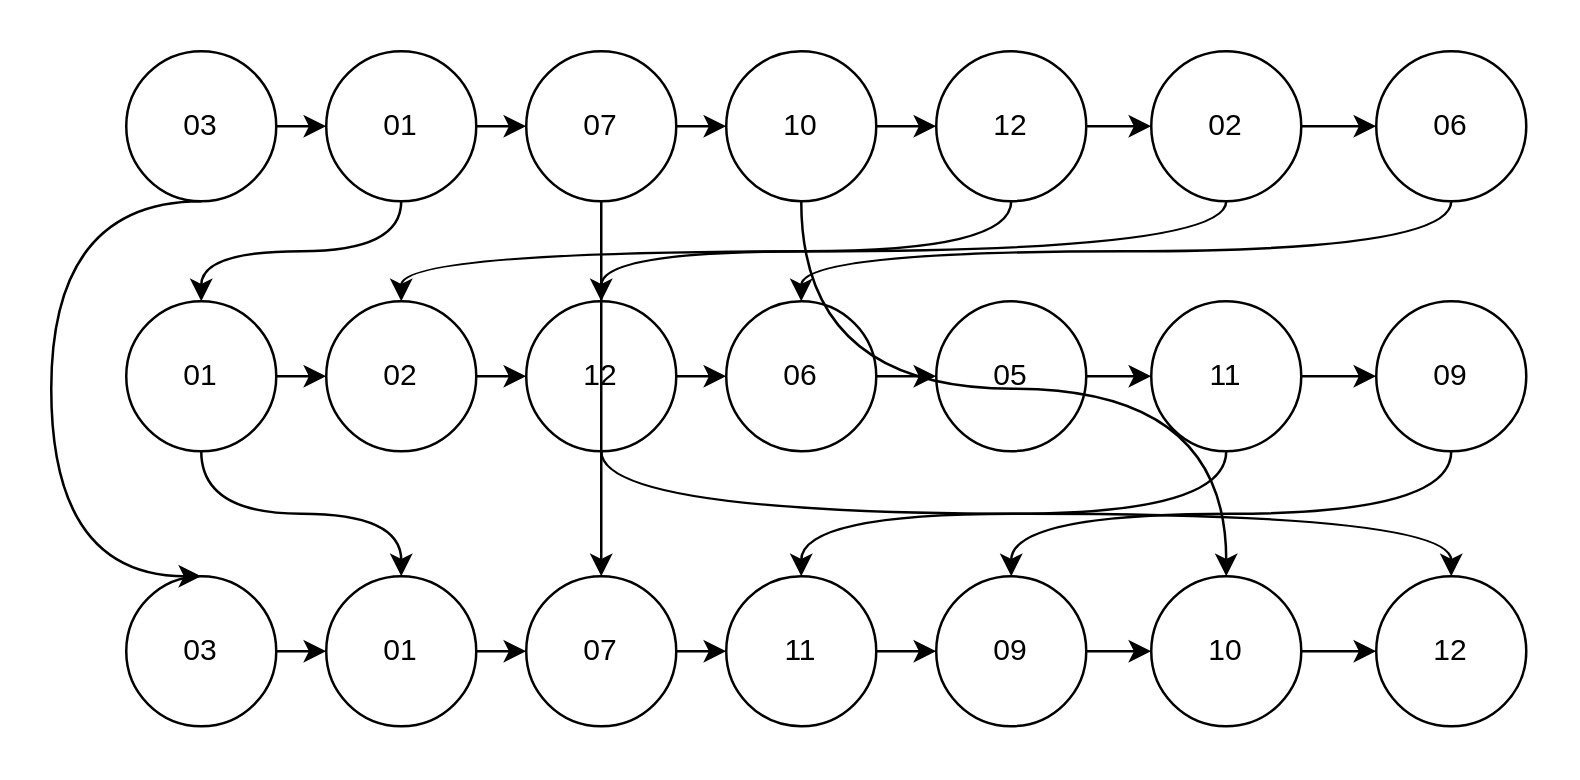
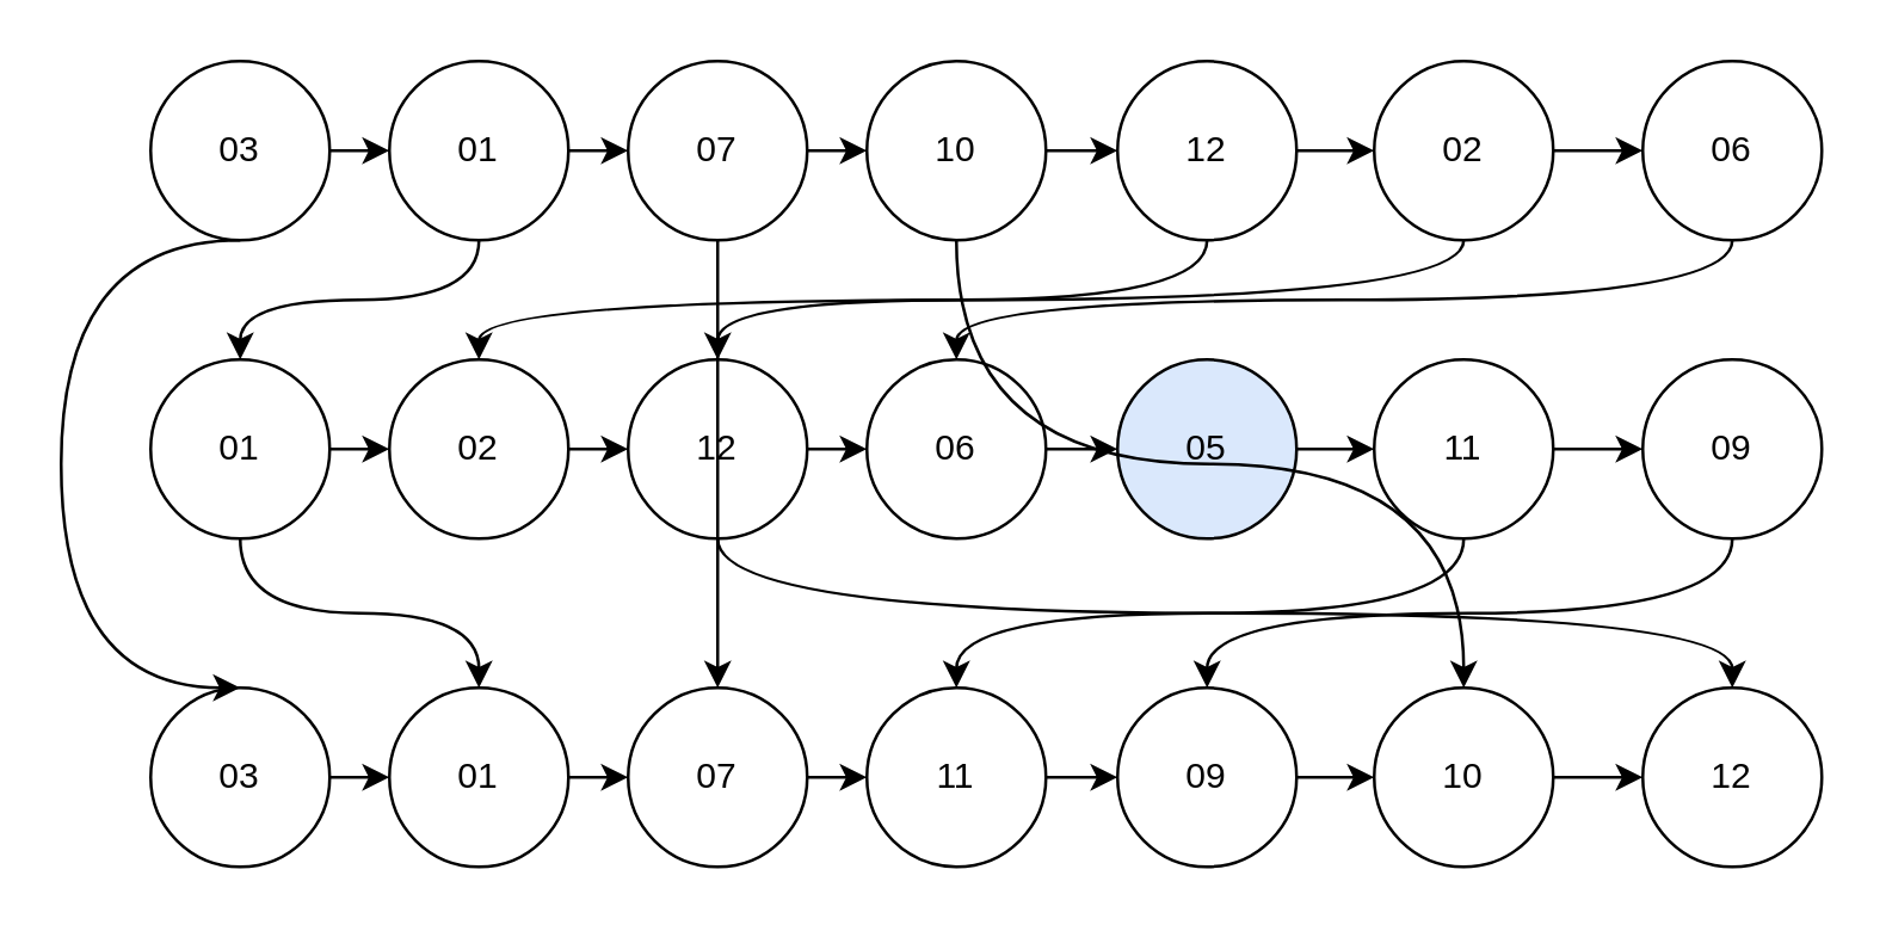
- <mxCell id="28" value="05" style="ellipse;whiteSpace=wrap;html=1;aspect=fixed;" vertex="1" parent="16"><mxGeometry x="324" width="60" height="60" as="geometry" /></mxCell>
+ <mxCell id="28" value="05" style="ellipse;whiteSpace=wrap;html=1;aspect=fixed;fillColor=#dae8fc;" vertex="1" parent="16"><mxGeometry x="324" width="60" height="60" as="geometry" /></mxCell>
